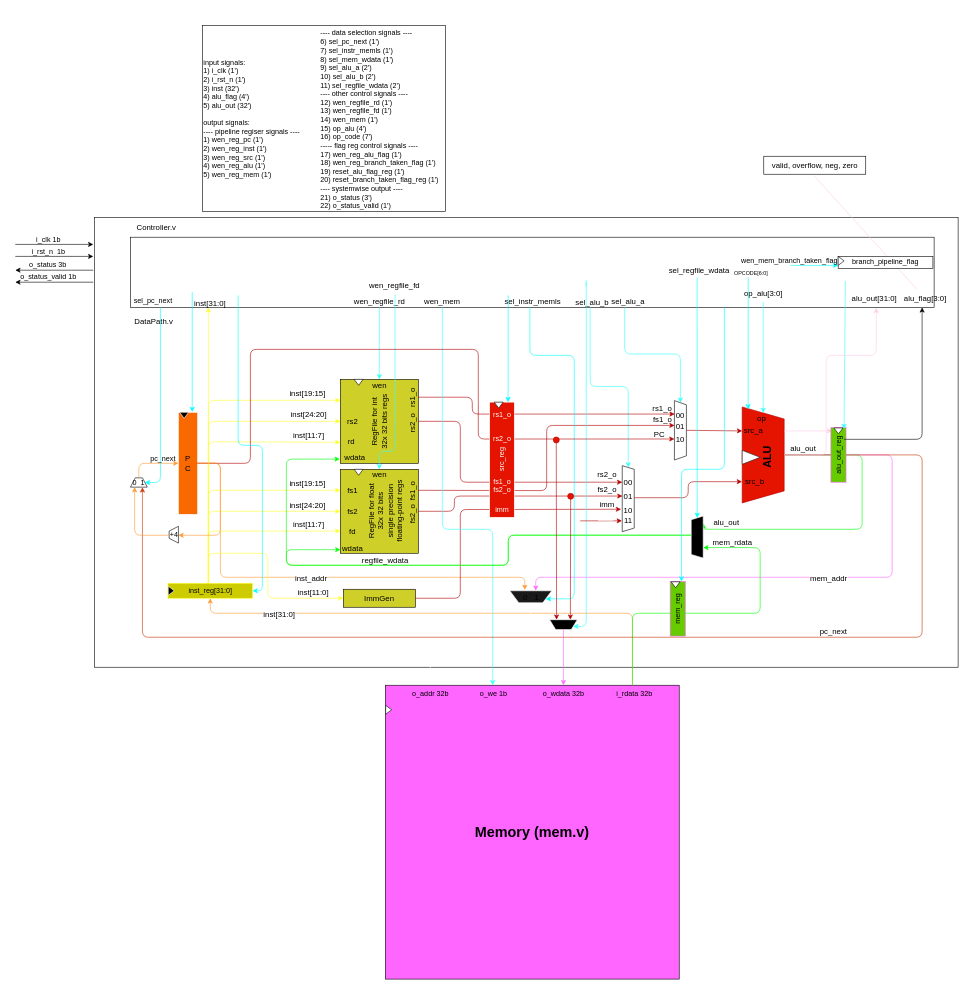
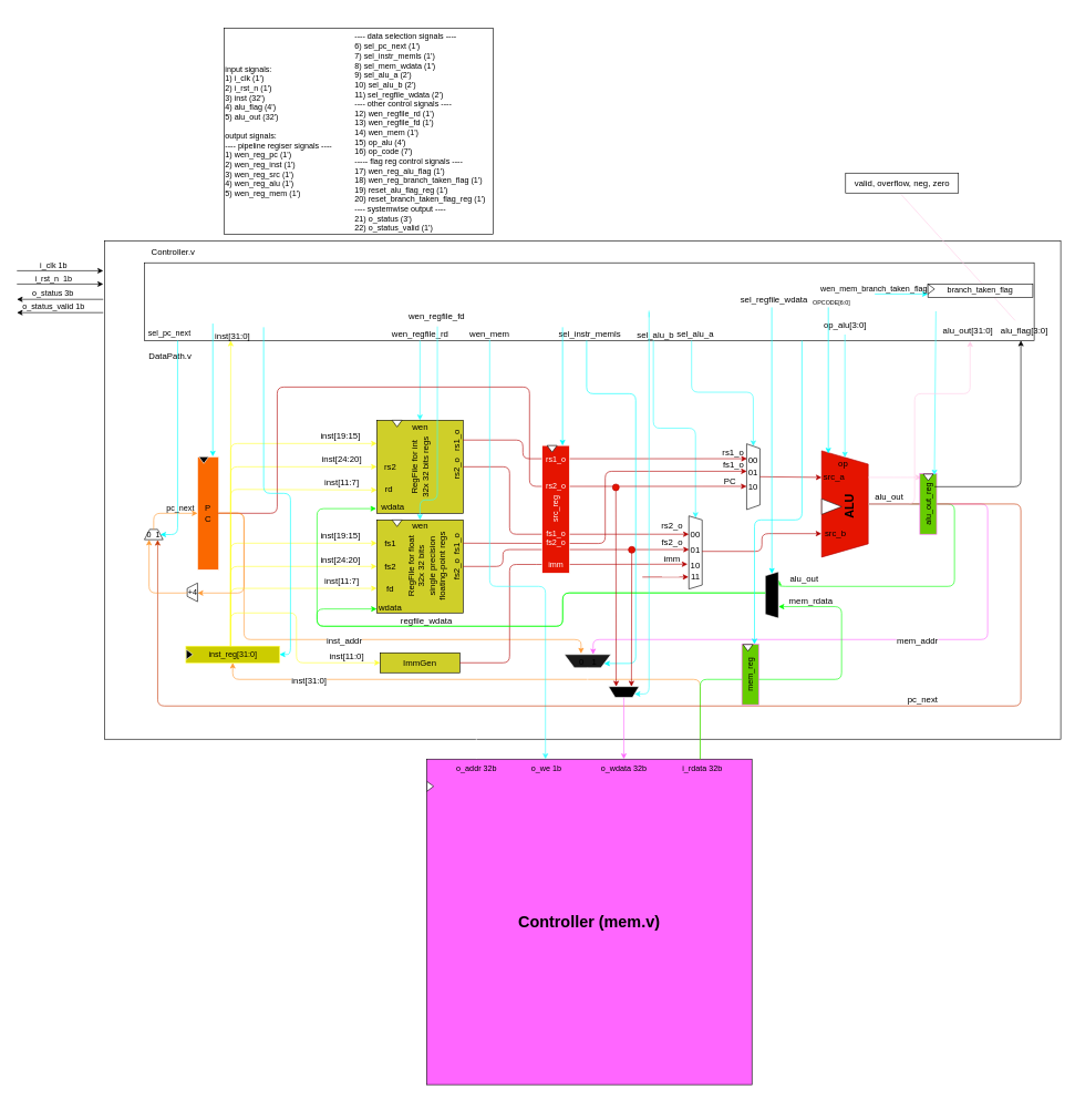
- <mxCell id="179" value="branch_pipeline_flag" style="whiteSpace=wrap;html=1;movable=0;resizable=0;rotatable=0;deletable=0;editable=0;connectable=0;" parent="1" vertex="1"><mxGeometry x="1397" y="427" width="158" height="20" as="geometry" /></mxCell>
+ <mxCell id="179" value="branch_taken_flag" style="whiteSpace=wrap;html=1;movable=0;resizable=0;rotatable=0;deletable=0;editable=0;connectable=0;" parent="1" vertex="1"><mxGeometry x="1397" y="427" width="158" height="20" as="geometry" /></mxCell>
- <mxCell id="8" value="&lt;b&gt;&lt;font style=&quot;font-size: 24px;&quot;&gt;Memory (mem.v)&lt;/font&gt;&lt;/b&gt;" style="whiteSpace=wrap;html=1;aspect=fixed;fillColor=#FF66FF;movable=0;resizable=0;rotatable=0;deletable=0;editable=0;connectable=0;" parent="1" vertex="1"><mxGeometry x="642" y="1142" width="490" height="490" as="geometry" /></mxCell>
+ <mxCell id="8" value="&lt;b&gt;&lt;font style=&quot;font-size: 24px;&quot;&gt;Controller (mem.v)&lt;/font&gt;&lt;/b&gt;" style="whiteSpace=wrap;html=1;aspect=fixed;fillColor=#FF66FF;movable=0;resizable=0;rotatable=0;deletable=0;editable=0;connectable=0;" parent="1" vertex="1"><mxGeometry x="642" y="1142" width="490" height="490" as="geometry" /></mxCell>
